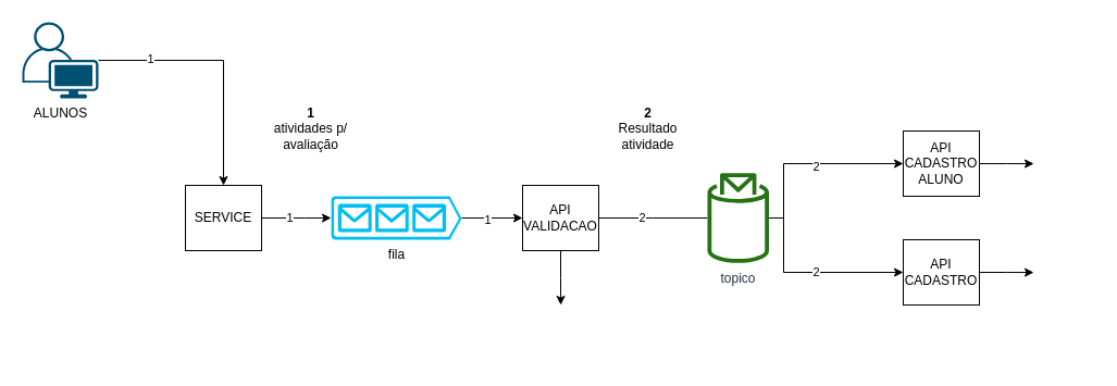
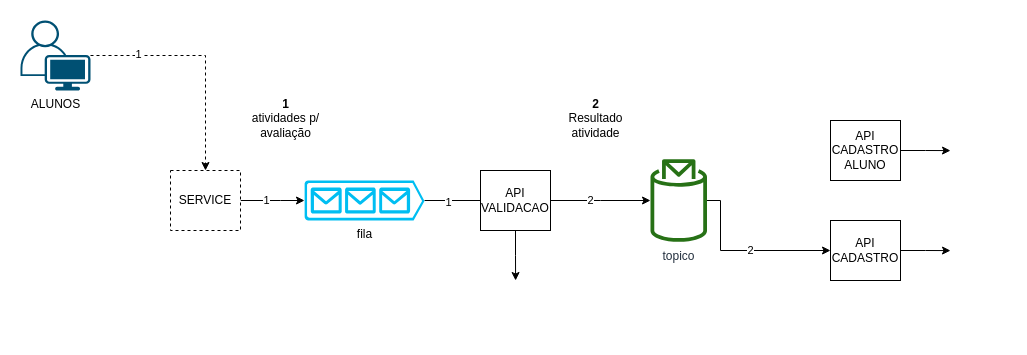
- <mxCell id="2" value="" style="edgeStyle=orthogonalEdgeStyle;rounded=0;orthogonalLoop=1;jettySize=auto;html=1;fontSize=20;" parent="1" source="4" target="7" edge="1"><mxGeometry relative="1" as="geometry" /></mxCell>
+ <mxCell id="2" value="" style="edgeStyle=orthogonalEdgeStyle;rounded=0;orthogonalLoop=1;jettySize=auto;html=1;fontSize=20;dashed=1;" parent="1" source="4" target="7" edge="1"><mxGeometry relative="1" as="geometry" /></mxCell>
- <mxCell id="15" style="edgeStyle=orthogonalEdgeStyle;rounded=0;orthogonalLoop=1;jettySize=auto;html=1;entryX=0;entryY=0.5;entryDx=0;entryDy=0;fontSize=20;" parent="1" source="19" target="21" edge="1"><mxGeometry relative="1" as="geometry"><Array as="points"><mxPoint x="720" y="200" /><mxPoint x="720" y="150" /></Array></mxGeometry></mxCell>
- <mxCell id="16" value="2" style="edgeLabel;html=1;align=center;verticalAlign=middle;resizable=0;points=[];fontSize=11;" parent="15" vertex="1" connectable="0"><mxGeometry x="0.074" y="-2" relative="1" as="geometry"><mxPoint as="offset" /></mxGeometry></mxCell>
- <mxCell id="7" value="SERVICE" style="rounded=0;whiteSpace=wrap;html=1;" parent="1" vertex="1"><mxGeometry x="170" y="170" width="70" height="60" as="geometry" /></mxCell>
+ <mxCell id="7" value="SERVICE" style="rounded=0;whiteSpace=wrap;html=1;dashed=1;" parent="1" vertex="1"><mxGeometry x="170" y="170" width="70" height="60" as="geometry" /></mxCell>
- <mxCell id="8" value="" style="edgeStyle=orthogonalEdgeStyle;rounded=0;orthogonalLoop=1;jettySize=auto;html=1;fontSize=20;" parent="1" source="10" target="14" edge="1"><mxGeometry relative="1" as="geometry" /></mxCell>
+ <mxCell id="8" value="" style="edgeStyle=orthogonalEdgeStyle;rounded=0;orthogonalLoop=1;jettySize=auto;html=1;fontSize=20;endArrow=none;" parent="1" source="10" target="14" edge="1"><mxGeometry relative="1" as="geometry" /></mxCell>
- <mxCell id="11" value="" style="edgeStyle=orthogonalEdgeStyle;rounded=0;orthogonalLoop=1;jettySize=auto;html=1;fontSize=20;endArrow=none;" parent="1" source="14" target="19" edge="1"><mxGeometry relative="1" as="geometry" /></mxCell>
+ <mxCell id="11" value="" style="edgeStyle=orthogonalEdgeStyle;rounded=0;orthogonalLoop=1;jettySize=auto;html=1;fontSize=20;" parent="1" source="14" target="19" edge="1"><mxGeometry relative="1" as="geometry" /></mxCell>
